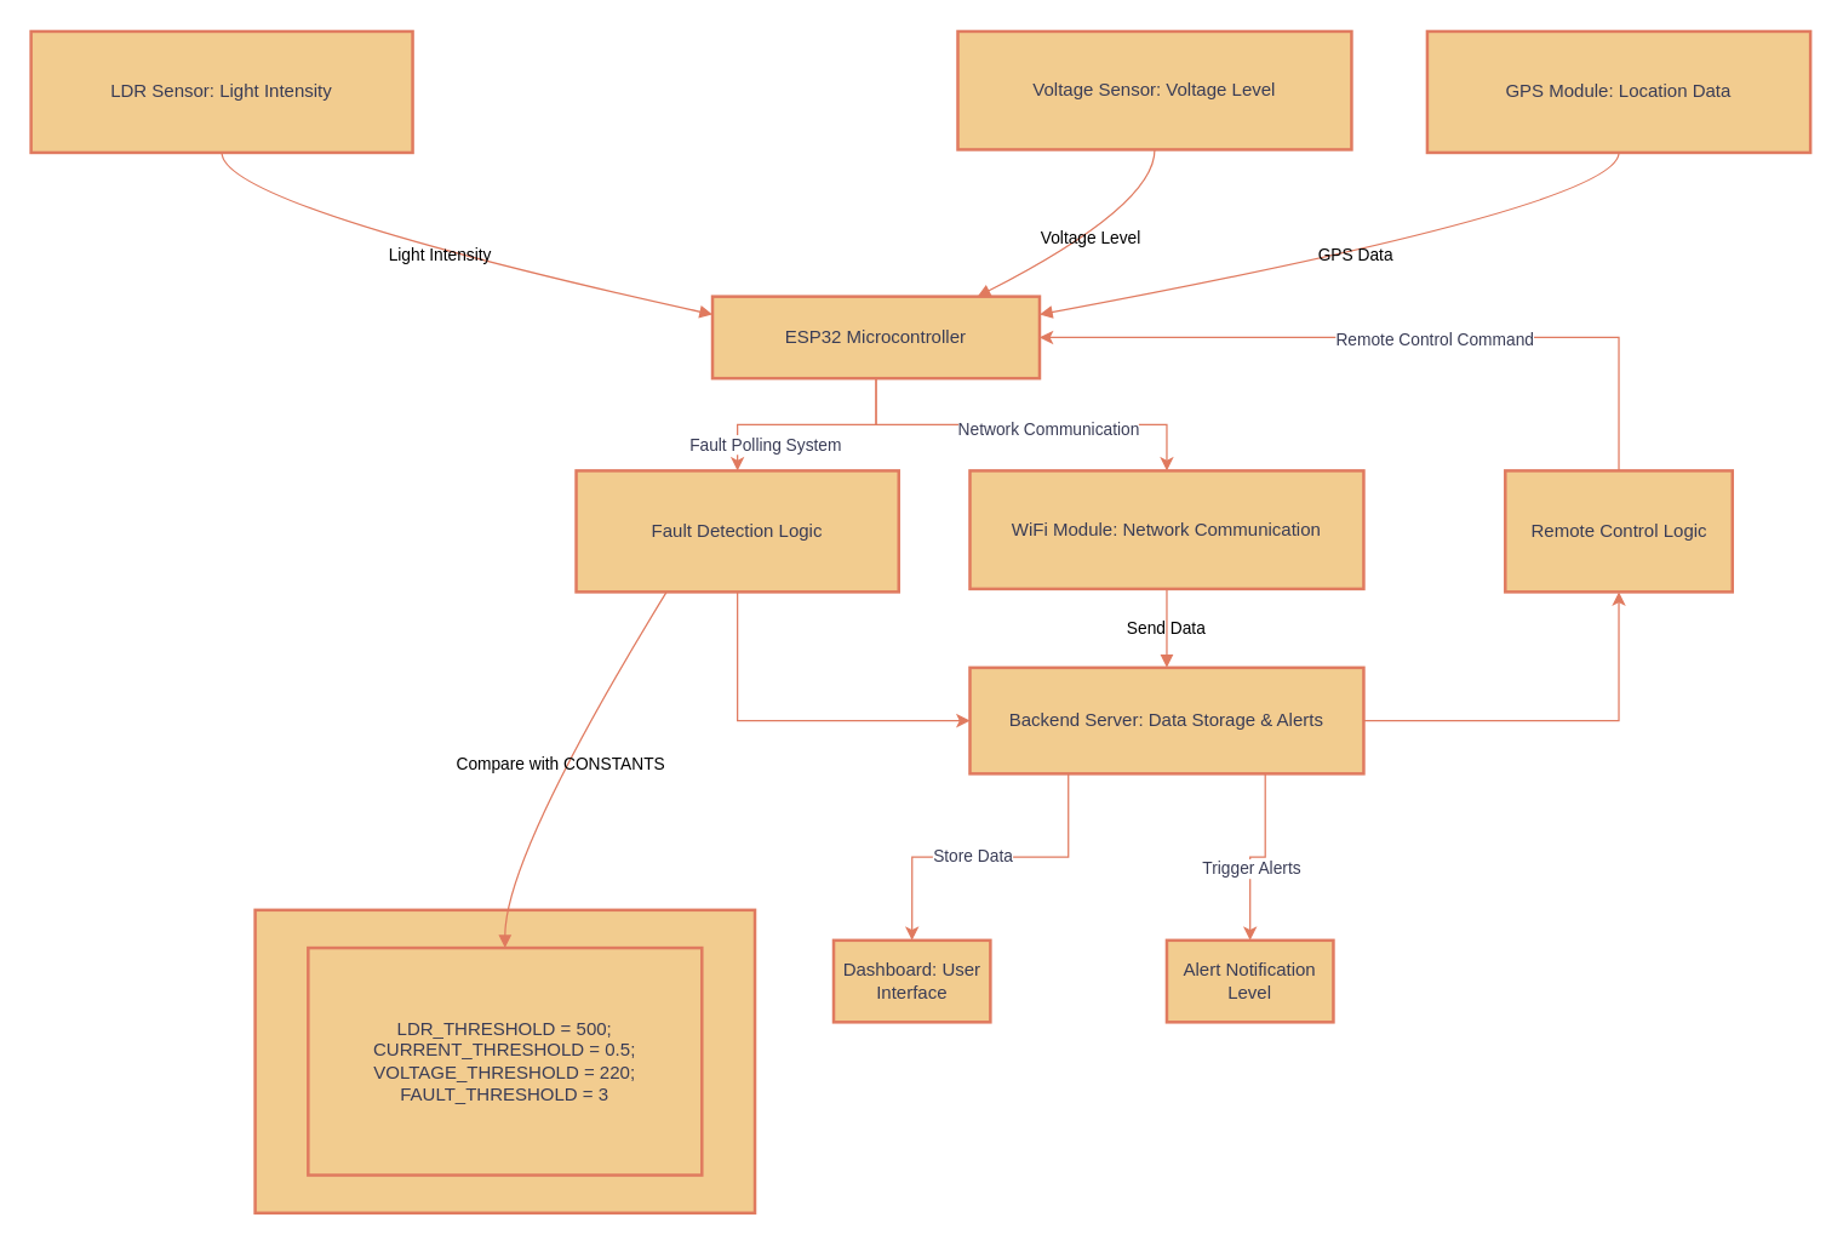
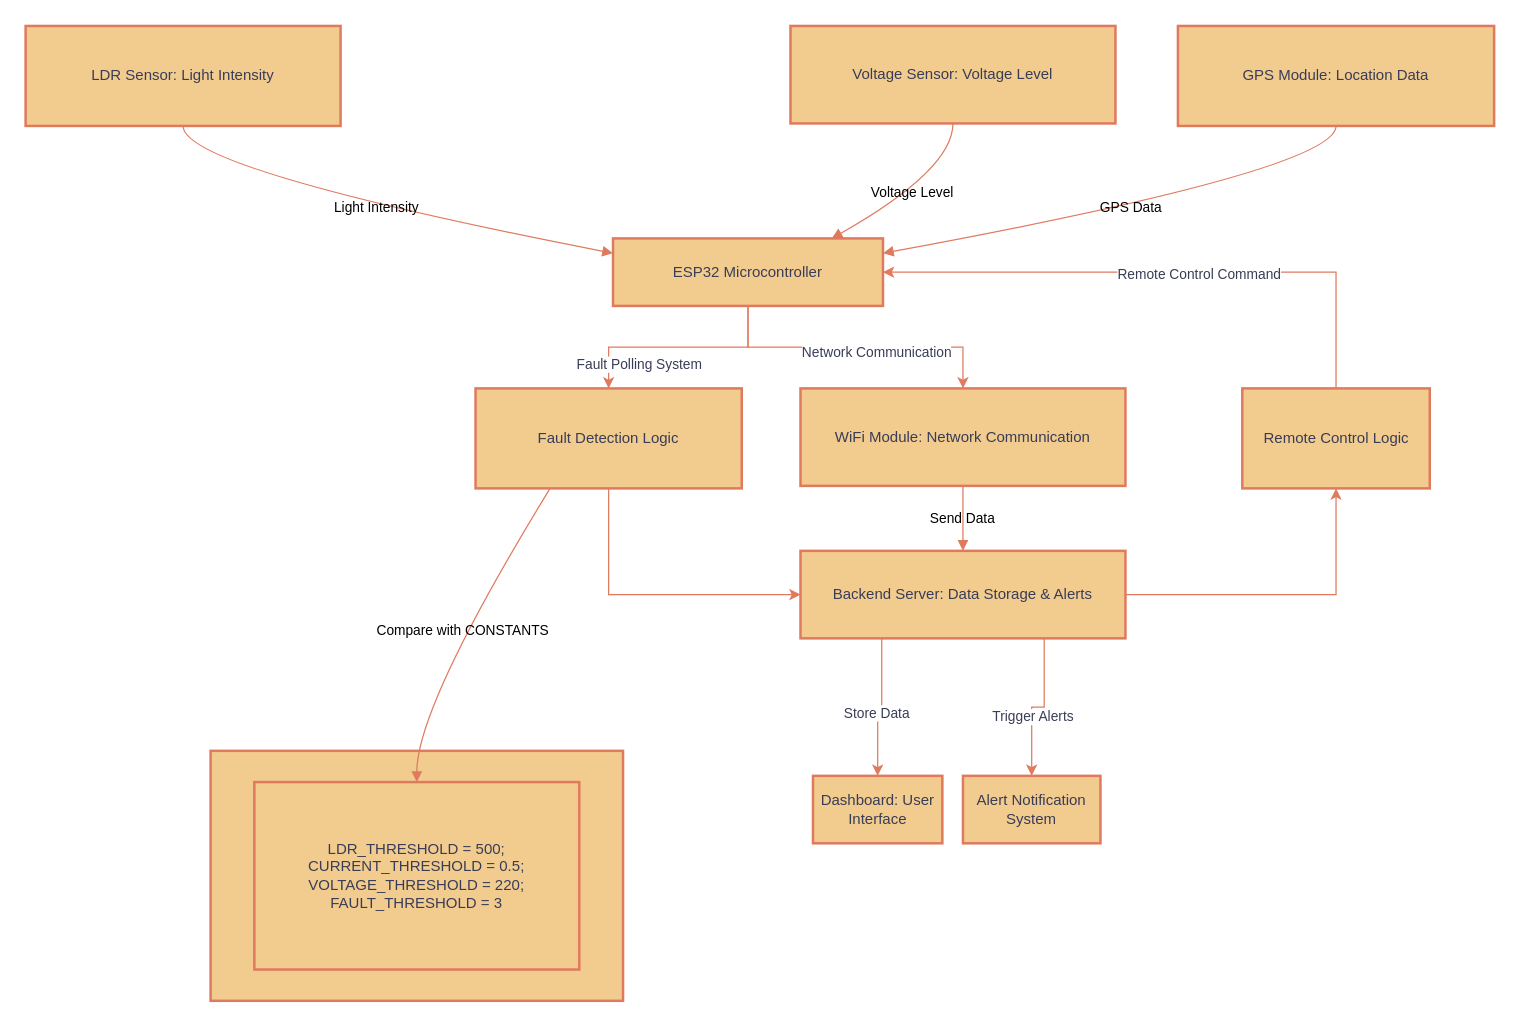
- <mxCell id="7" value="ESP32 Microcontroller" style="whiteSpace=wrap;strokeWidth=2;labelBackgroundColor=none;fillColor=#F2CC8F;strokeColor=#E07A5F;fontColor=#393C56;" vertex="1" parent="1"><mxGeometry x="470" y="195" width="216" height="54" as="geometry" /></mxCell>
+ <mxCell id="7" value="ESP32 Microcontroller" style="whiteSpace=wrap;strokeWidth=2;labelBackgroundColor=none;fillColor=#F2CC8F;strokeColor=#E07A5F;fontColor=#393C56;" vertex="1" parent="1"><mxGeometry x="490" y="190" width="216" height="54" as="geometry" /></mxCell>
- <mxCell id="18" value="Dashboard: User Interface" style="whiteSpace=wrap;strokeWidth=2;labelBackgroundColor=none;fillColor=#F2CC8F;strokeColor=#E07A5F;fontColor=#393C56;" vertex="1" parent="1"><mxGeometry x="550" y="620" width="103.5" height="54" as="geometry" /></mxCell>
+ <mxCell id="18" value="Dashboard: User Interface" style="whiteSpace=wrap;strokeWidth=2;labelBackgroundColor=none;fillColor=#F2CC8F;strokeColor=#E07A5F;fontColor=#393C56;" vertex="1" parent="1"><mxGeometry x="650" y="620" width="103.5" height="54" as="geometry" /></mxCell>
- <mxCell id="21" value="Alert Notification Level" style="whiteSpace=wrap;strokeWidth=2;labelBackgroundColor=none;fillColor=#F2CC8F;strokeColor=#E07A5F;fontColor=#393C56;" vertex="1" parent="1"><mxGeometry x="770" y="620" width="110" height="54" as="geometry" /></mxCell>
+ <mxCell id="21" value="Alert Notification System" style="whiteSpace=wrap;strokeWidth=2;labelBackgroundColor=none;fillColor=#F2CC8F;strokeColor=#E07A5F;fontColor=#393C56;" vertex="1" parent="1"><mxGeometry x="770" y="620" width="110" height="54" as="geometry" /></mxCell>
